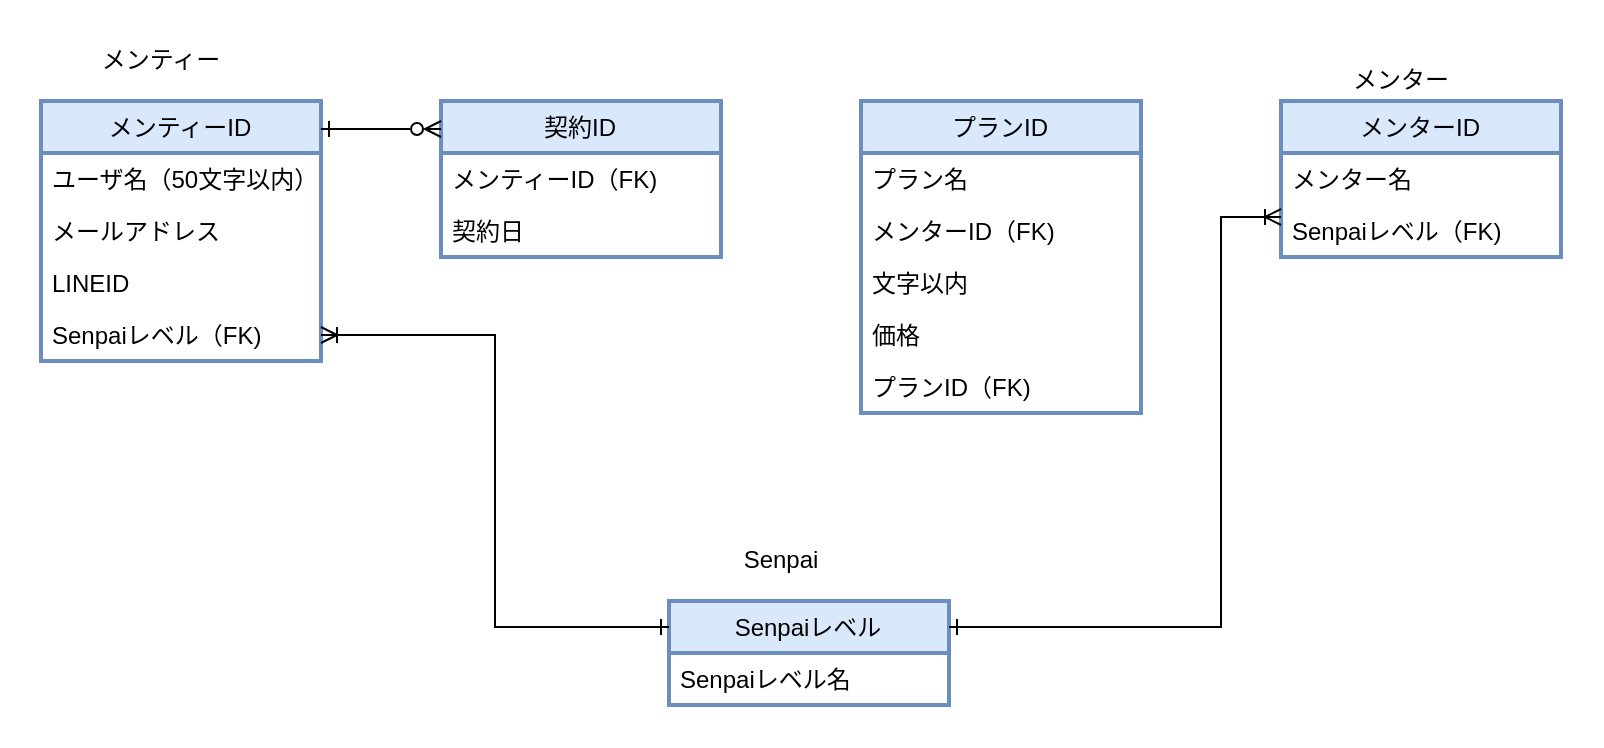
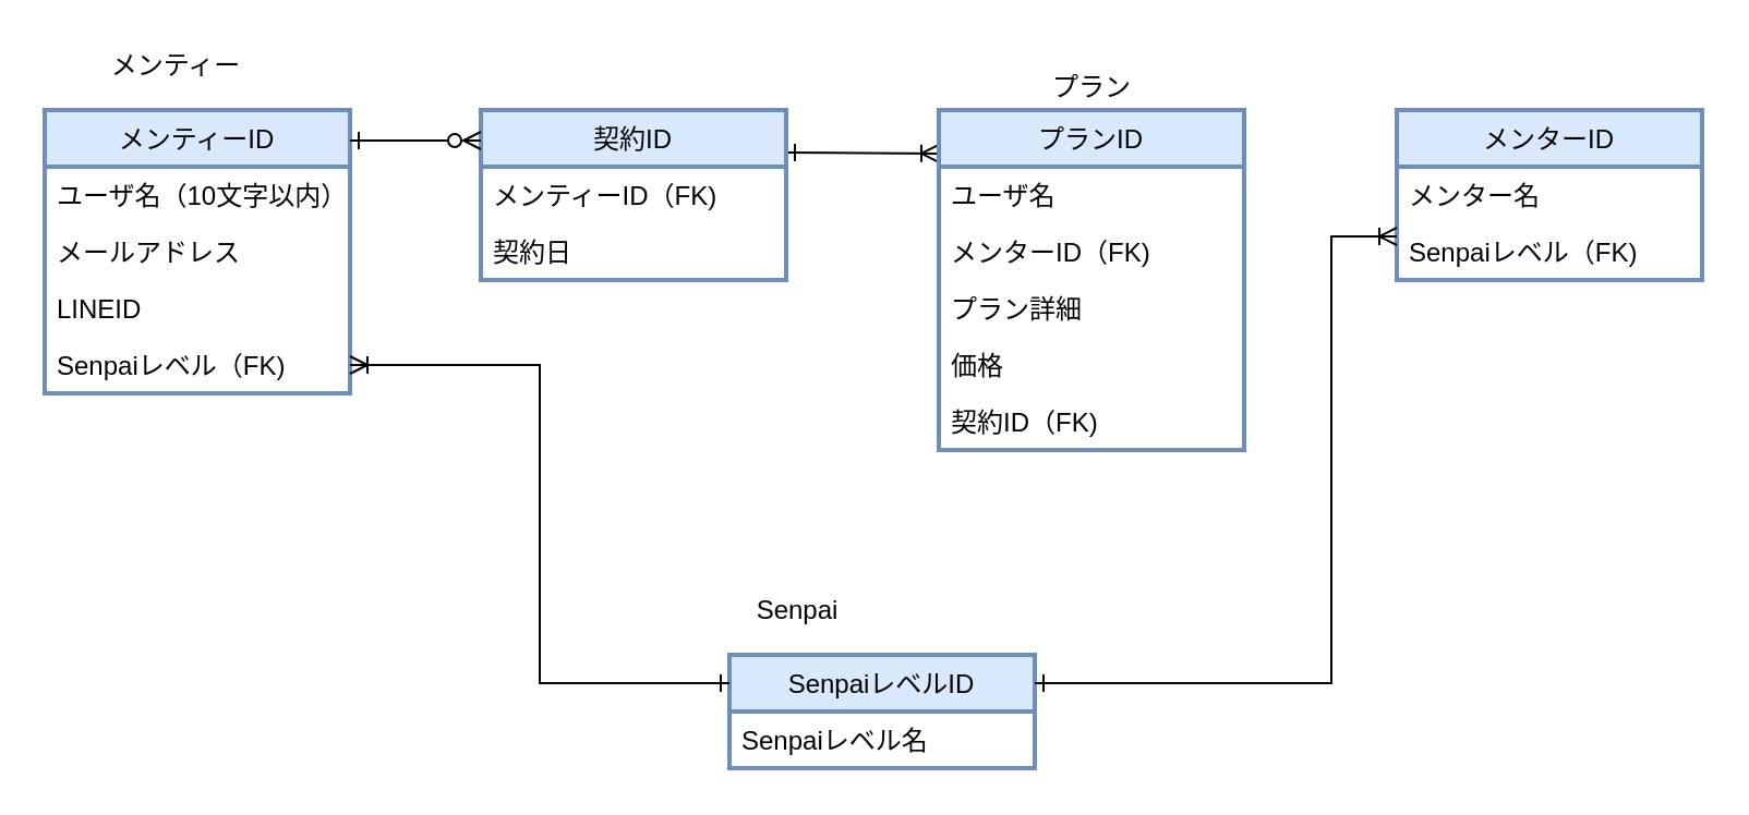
+ <mxCell id="26" value="プラン" style="text;html=1;align=center;verticalAlign=middle;resizable=0;points=[];autosize=1;strokeColor=none;fillColor=none;" vertex="1" parent="1"><mxGeometry x="475" y="30" width="50" height="20" as="geometry" /></mxCell>
- <mxCell id="27" value="メンター" style="text;html=1;align=center;verticalAlign=middle;resizable=0;points=[];autosize=1;strokeColor=none;fillColor=none;" vertex="1" parent="1"><mxGeometry x="670" y="30" width="60" height="20" as="geometry" /></mxCell>
+ <mxCell id="7" style="edgeStyle=none;rounded=0;orthogonalLoop=1;jettySize=auto;html=1;exitX=1;exitY=0.25;exitDx=0;exitDy=0;entryX=0;entryY=0.128;entryDx=0;entryDy=0;entryPerimeter=0;startArrow=ERone;startFill=0;endArrow=ERoneToMany;endFill=0;" edge="1" parent="1" source="8" target="13"><mxGeometry relative="1" as="geometry" /></mxCell>
- <mxCell id="3" value="ユーザ名（50文字以内）" style="text;strokeColor=none;fillColor=none;align=left;verticalAlign=top;spacingLeft=4;spacingRight=4;overflow=hidden;rotatable=0;points=[[0,0.5],[1,0.5]];portConstraint=eastwest;rounded=0;" vertex="1" parent="2"><mxGeometry y="26" width="140" height="26" as="geometry" /></mxCell>
+ <mxCell id="3" value="ユーザ名（10文字以内）" style="text;strokeColor=none;fillColor=none;align=left;verticalAlign=top;spacingLeft=4;spacingRight=4;overflow=hidden;rotatable=0;points=[[0,0.5],[1,0.5]];portConstraint=eastwest;rounded=0;" vertex="1" parent="2"><mxGeometry y="26" width="140" height="26" as="geometry" /></mxCell>
- <mxCell id="14" value="プラン名" style="text;strokeColor=none;fillColor=none;align=left;verticalAlign=top;spacingLeft=4;spacingRight=4;overflow=hidden;rotatable=0;points=[[0,0.5],[1,0.5]];portConstraint=eastwest;rounded=0;" vertex="1" parent="13"><mxGeometry y="26" width="140" height="26" as="geometry" /></mxCell>
+ <mxCell id="14" value="ユーザ名" style="text;strokeColor=none;fillColor=none;align=left;verticalAlign=top;spacingLeft=4;spacingRight=4;overflow=hidden;rotatable=0;points=[[0,0.5],[1,0.5]];portConstraint=eastwest;rounded=0;" vertex="1" parent="13"><mxGeometry y="26" width="140" height="26" as="geometry" /></mxCell>
- <mxCell id="16" value="文字以内" style="text;strokeColor=none;fillColor=none;align=left;verticalAlign=top;spacingLeft=4;spacingRight=4;overflow=hidden;rotatable=0;points=[[0,0.5],[1,0.5]];portConstraint=eastwest;rounded=0;" vertex="1" parent="13"><mxGeometry y="78" width="140" height="26" as="geometry" /></mxCell>
+ <mxCell id="16" value="プラン詳細" style="text;strokeColor=none;fillColor=none;align=left;verticalAlign=top;spacingLeft=4;spacingRight=4;overflow=hidden;rotatable=0;points=[[0,0.5],[1,0.5]];portConstraint=eastwest;rounded=0;" vertex="1" parent="13"><mxGeometry y="78" width="140" height="26" as="geometry" /></mxCell>
- <mxCell id="18" value="プランID（FK)" style="text;strokeColor=none;fillColor=none;align=left;verticalAlign=top;spacingLeft=4;spacingRight=4;overflow=hidden;rotatable=0;points=[[0,0.5],[1,0.5]];portConstraint=eastwest;rounded=0;" vertex="1" parent="13"><mxGeometry y="130" width="140" height="26" as="geometry" /></mxCell>
+ <mxCell id="18" value="契約ID（FK)" style="text;strokeColor=none;fillColor=none;align=left;verticalAlign=top;spacingLeft=4;spacingRight=4;overflow=hidden;rotatable=0;points=[[0,0.5],[1,0.5]];portConstraint=eastwest;rounded=0;" vertex="1" parent="13"><mxGeometry y="130" width="140" height="26" as="geometry" /></mxCell>
- <mxCell id="28" value="Senpai" style="text;html=1;align=center;verticalAlign=middle;resizable=0;points=[];autosize=1;strokeColor=none;fillColor=none;" vertex="1" parent="1"><mxGeometry x="365" y="270" width="50" height="20" as="geometry" /></mxCell>
+ <mxCell id="28" value="Senpai" style="text;html=1;align=center;verticalAlign=middle;resizable=0;points=[];autosize=1;strokeColor=none;fillColor=none;" vertex="1" parent="1"><mxGeometry x="340" y="270" width="50" height="20" as="geometry" /></mxCell>
- <mxCell id="11" value="Senpaiレベル" style="swimlane;fontStyle=0;childLayout=stackLayout;horizontal=1;startSize=26;fillColor=#dae8fc;horizontalStack=0;resizeParent=1;resizeParentMax=0;resizeLast=0;collapsible=1;marginBottom=0;rounded=0;strokeWidth=2;strokeColor=#6c8ebf;" vertex="1" parent="1"><mxGeometry x="334" y="300" width="140" height="52" as="geometry" /></mxCell>
+ <mxCell id="11" value="SenpaiレベルID" style="swimlane;fontStyle=0;childLayout=stackLayout;horizontal=1;startSize=26;fillColor=#dae8fc;horizontalStack=0;resizeParent=1;resizeParentMax=0;resizeLast=0;collapsible=1;marginBottom=0;rounded=0;strokeWidth=2;strokeColor=#6c8ebf;" vertex="1" parent="1"><mxGeometry x="334" y="300" width="140" height="52" as="geometry" /></mxCell>
